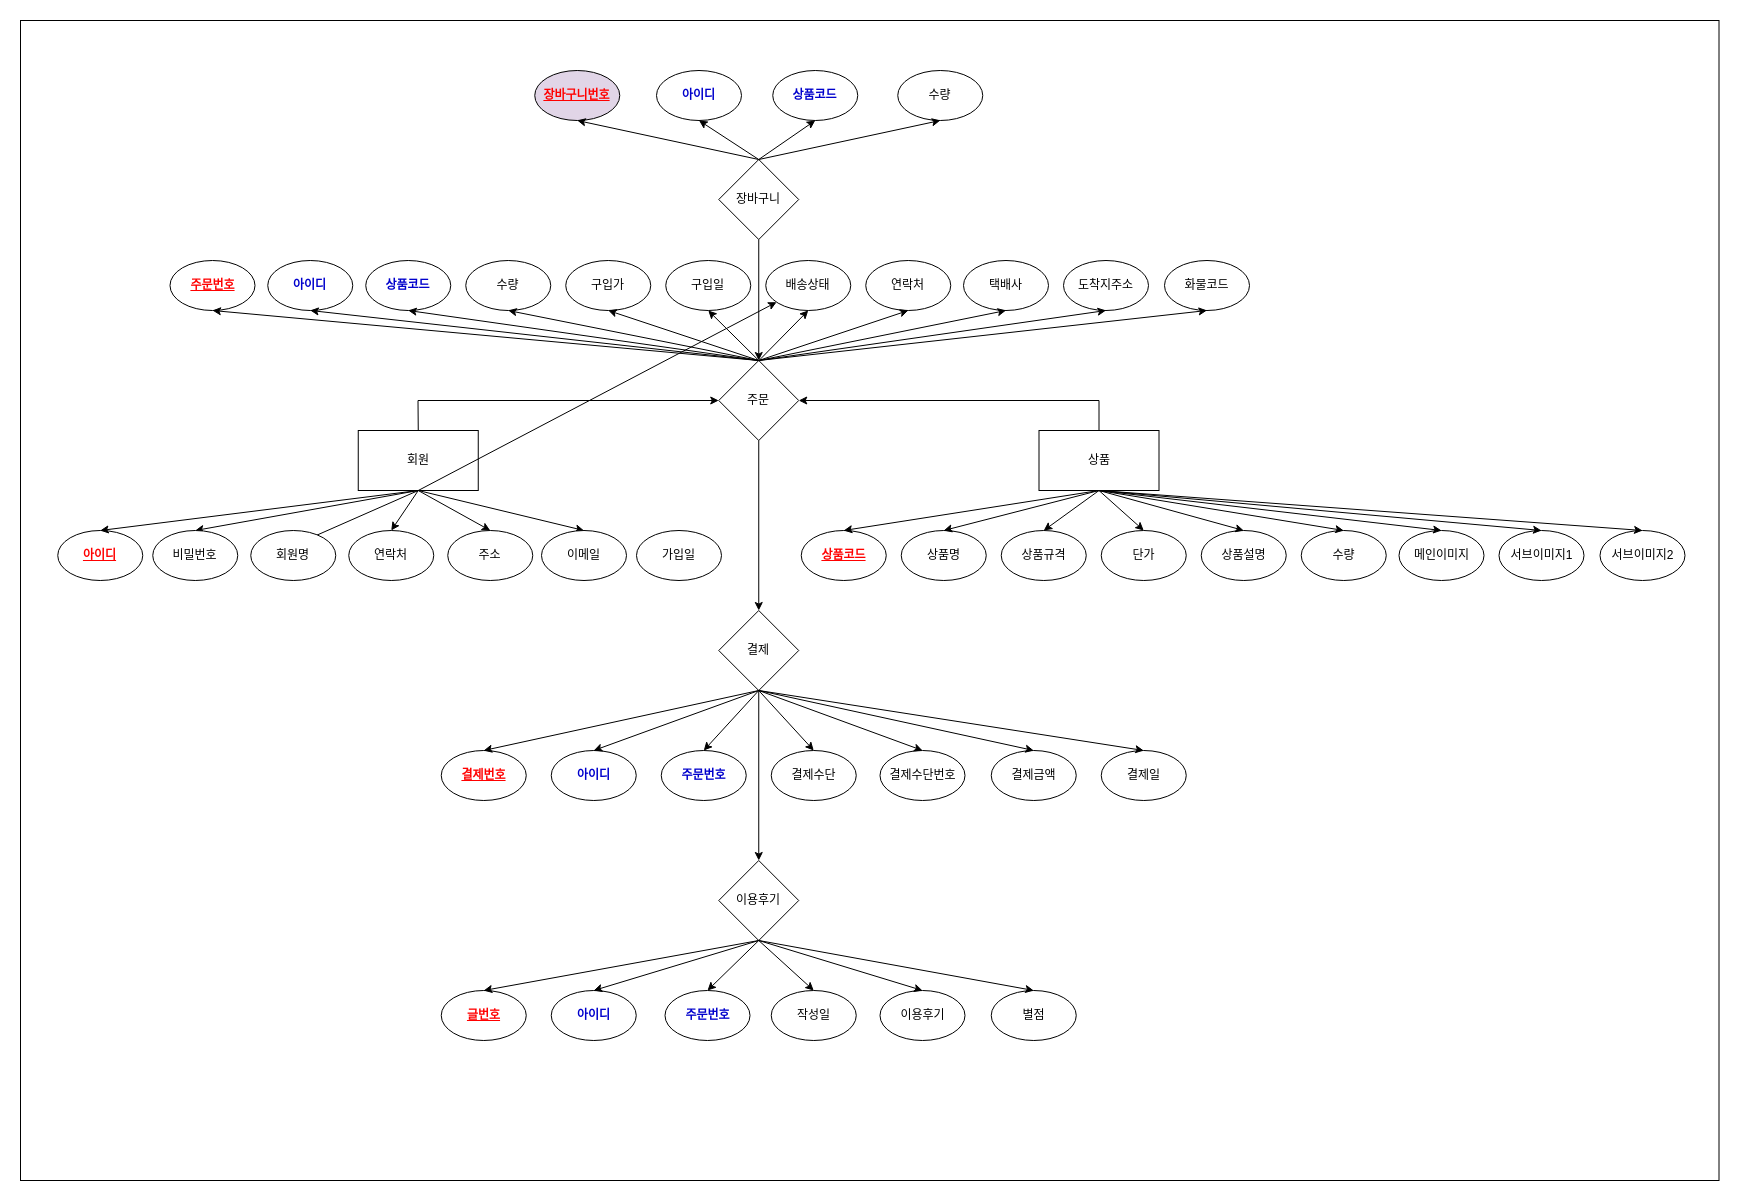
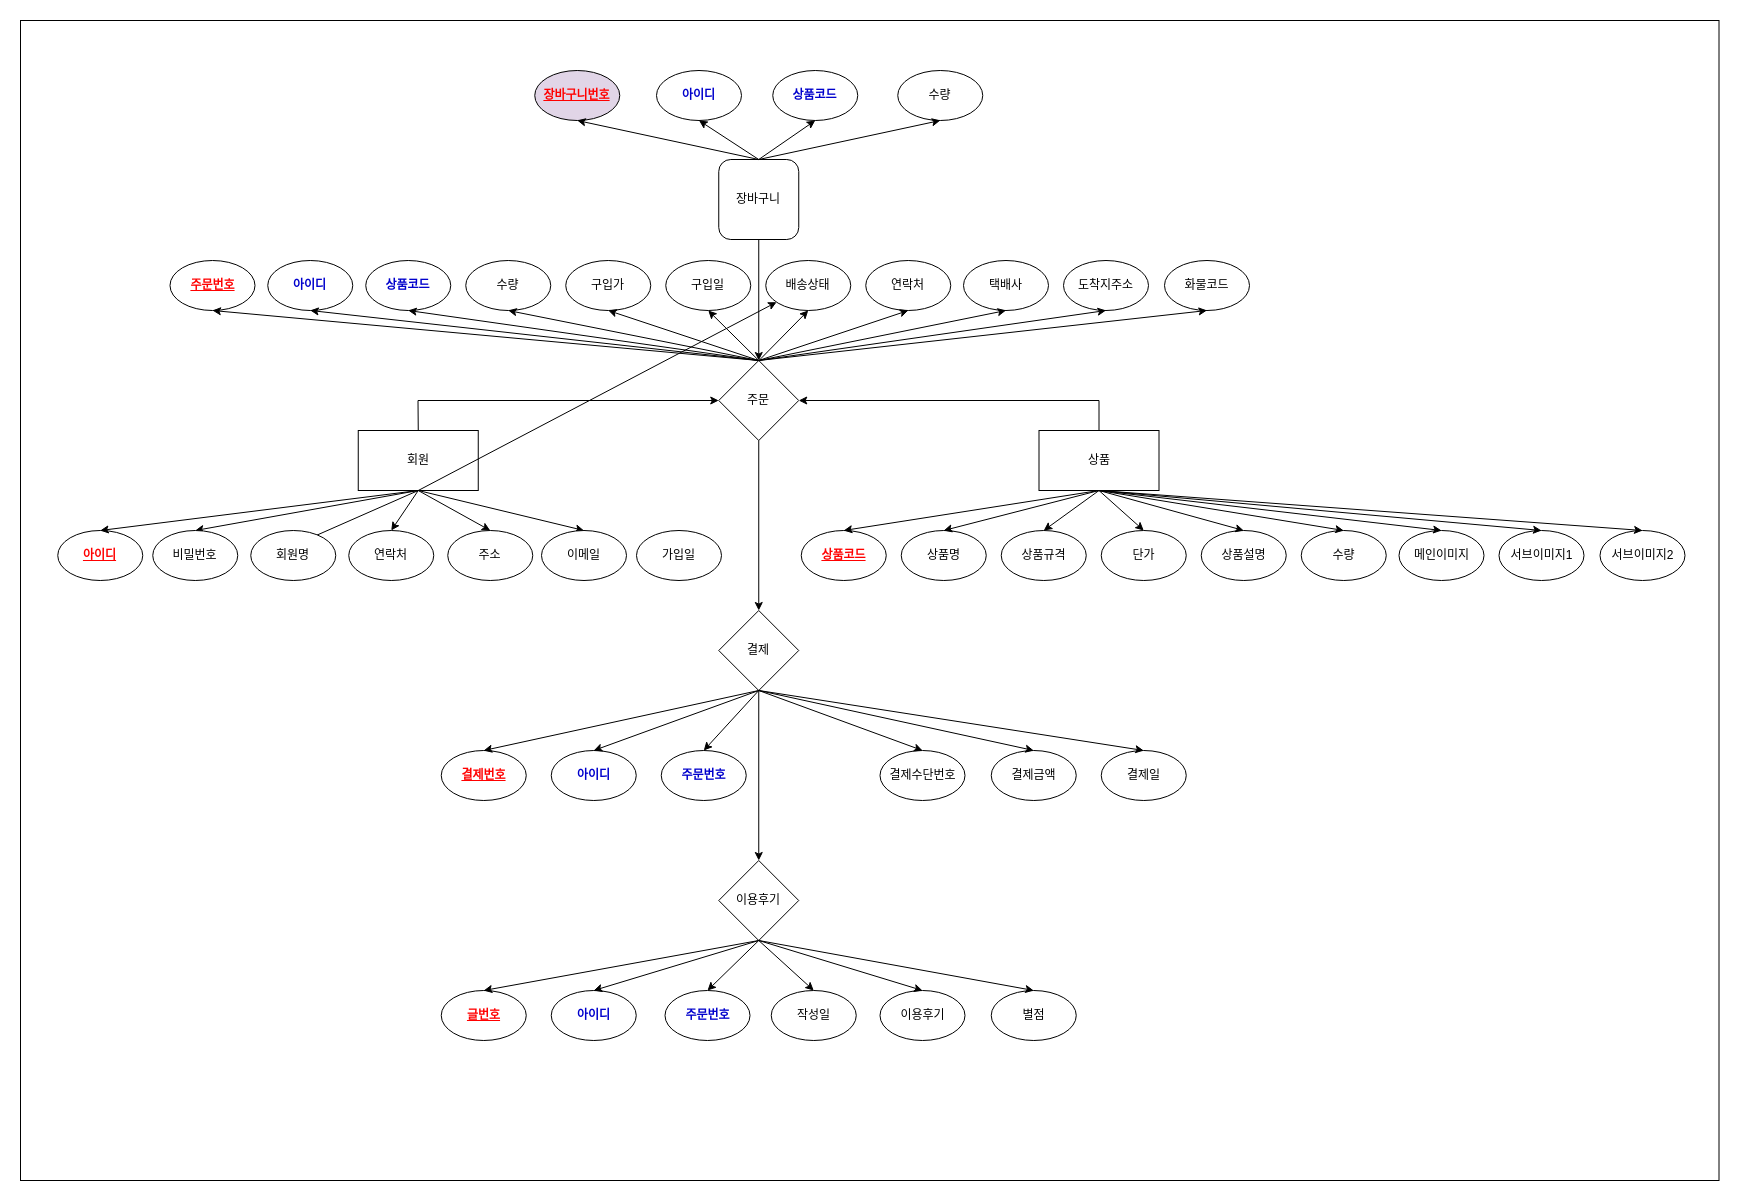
- <mxCell id="58" value="장바구니" style="rhombus;whiteSpace=wrap;html=1;" parent="1" vertex="1"><mxGeometry x="718.25" y="159" width="80" height="80" as="geometry" /></mxCell>
+ <mxCell id="58" value="장바구니" style="whiteSpace=wrap;html=1;rounded=1;" parent="1" vertex="1"><mxGeometry x="718.25" y="159" width="80" height="80" as="geometry" /></mxCell>
- <mxCell id="40" value="" style="endArrow=classic;html=1;rounded=0;exitX=0.5;exitY=1;exitDx=0;exitDy=0;entryX=0.5;entryY=0;entryDx=0;entryDy=0;" parent="1" source="30" target="34" edge="1"><mxGeometry width="50" height="50" relative="1" as="geometry"><mxPoint x="718.5" y="780" as="sourcePoint" /><mxPoint x="768.5" y="730" as="targetPoint" /></mxGeometry></mxCell>
- <mxCell id="34" value="결제수단" style="ellipse;whiteSpace=wrap;html=1;fontColor=#000000;" parent="1" vertex="1"><mxGeometry x="770.75" y="750" width="85" height="50" as="geometry" /></mxCell>
